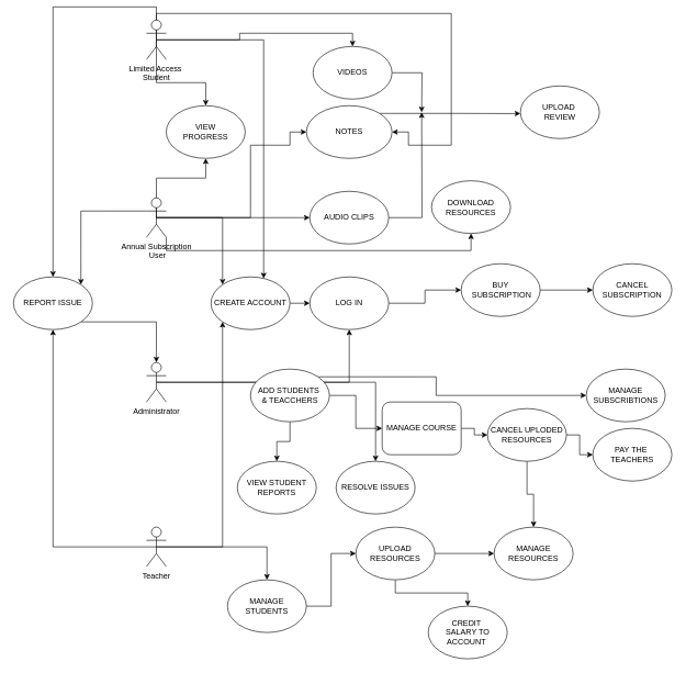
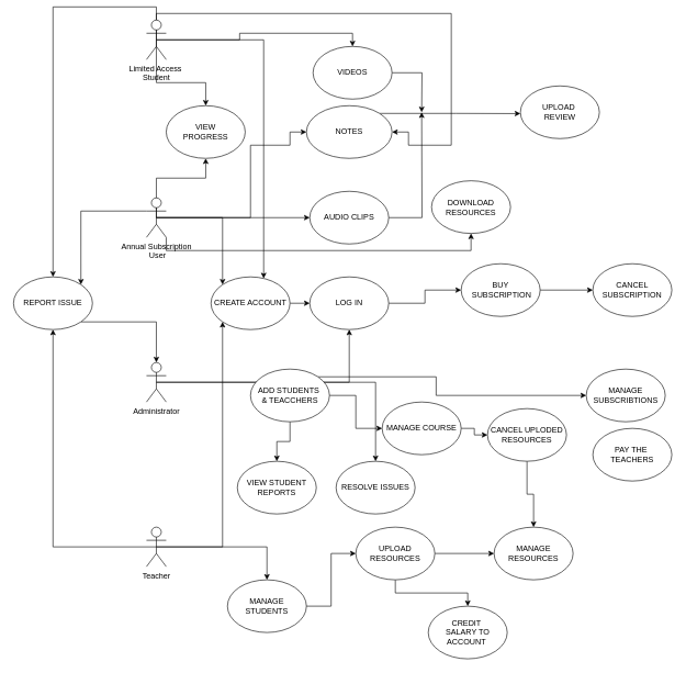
- <mxCell id="56" value="MANAGE COURSE" style="whiteSpace=wrap;html=1;rounded=1;" vertex="1" parent="1"><mxGeometry x="580" y="610" width="120" height="80" as="geometry" /></mxCell>
+ <mxCell id="56" value="MANAGE COURSE" style="ellipse;whiteSpace=wrap;html=1;" vertex="1" parent="1"><mxGeometry x="580" y="610" width="120" height="80" as="geometry" /></mxCell>
- <mxCell id="34" style="edgeStyle=orthogonalEdgeStyle;rounded=0;orthogonalLoop=1;jettySize=auto;html=1;exitX=1;exitY=0.5;exitDx=0;exitDy=0;entryX=0;entryY=0.5;entryDx=0;entryDy=0;" edge="1" parent="1" source="35" target="52"><mxGeometry relative="1" as="geometry"><mxPoint x="900" y="670" as="targetPoint" /></mxGeometry></mxCell>
